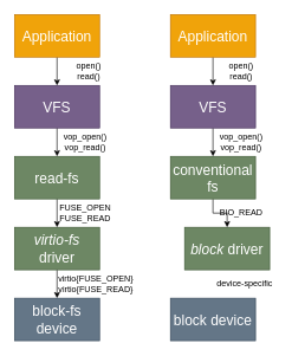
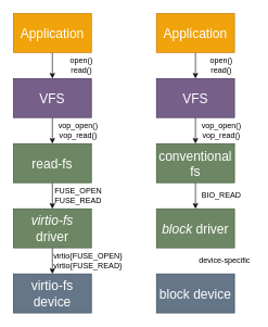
- <mxCell id="11" value="&lt;span style=&quot;font-size: 20px&quot;&gt;&lt;i&gt;block &lt;/i&gt;driver&lt;/span&gt;" style="rounded=0;whiteSpace=wrap;html=1;fillColor=#6d8764;strokeColor=#3A5431;fontColor=#ffffff;" vertex="1" parent="1"><mxGeometry x="260" y="320" width="120" height="60" as="geometry" /></mxCell>
+ <mxCell id="11" value="&lt;span style=&quot;font-size: 20px&quot;&gt;&lt;i&gt;block &lt;/i&gt;driver&lt;/span&gt;" style="rounded=0;whiteSpace=wrap;html=1;fillColor=#6d8764;strokeColor=#3A5431;fontColor=#ffffff;" vertex="1" parent="1"><mxGeometry x="240" y="320" width="120" height="60" as="geometry" /></mxCell>
- <mxCell id="10" value="&lt;font style=&quot;font-size: 20px&quot;&gt;block-fs device&lt;/font&gt;" style="rounded=0;whiteSpace=wrap;html=1;glass=0;fillColor=#647687;strokeColor=#314354;fontColor=#ffffff;" vertex="1" parent="1"><mxGeometry x="20" y="420" width="120" height="60" as="geometry" /></mxCell>
+ <mxCell id="10" value="&lt;font style=&quot;font-size: 20px&quot;&gt;virtio-fs device&lt;/font&gt;" style="rounded=0;whiteSpace=wrap;html=1;glass=0;fillColor=#647687;strokeColor=#314354;fontColor=#ffffff;" vertex="1" parent="1"><mxGeometry x="20" y="420" width="120" height="60" as="geometry" /></mxCell>
